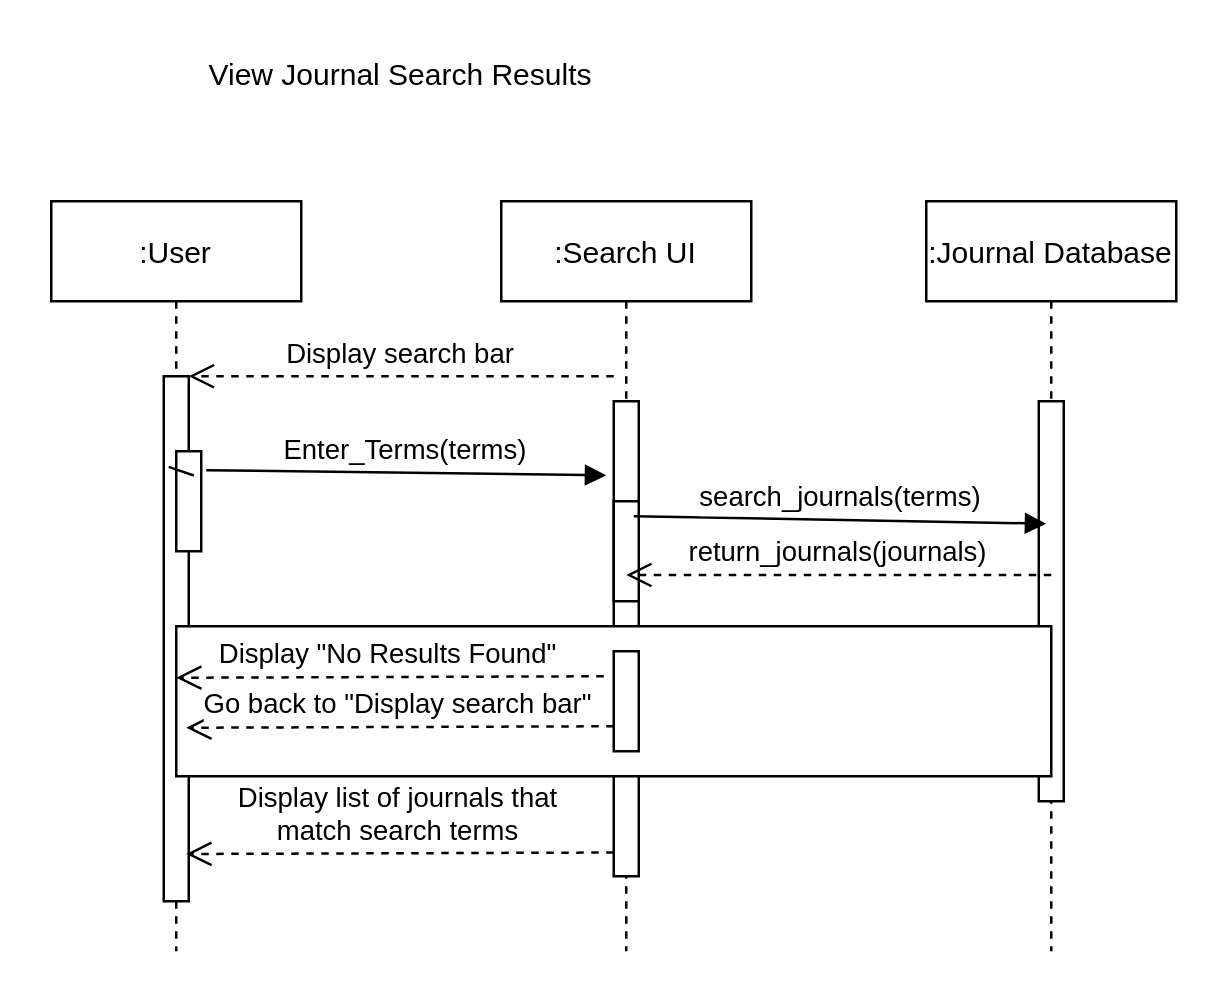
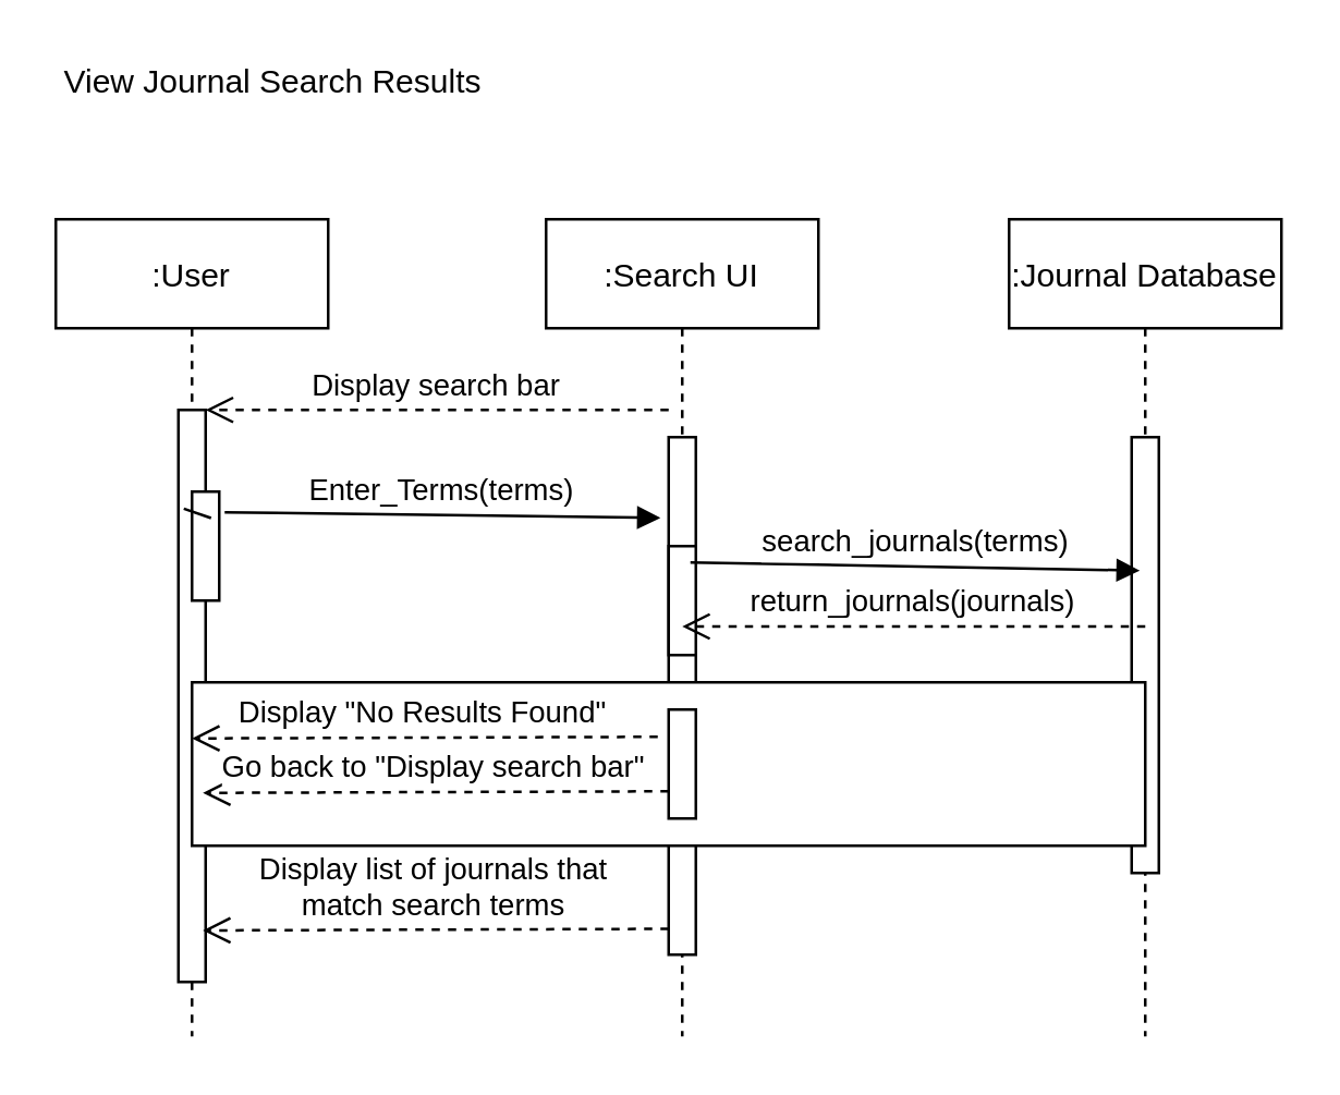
- <mxCell id="14" value="View Journal Search Results" style="text;html=1;strokeColor=none;fillColor=none;align=center;verticalAlign=middle;whiteSpace=wrap;rounded=0;" vertex="1" parent="1"><mxGeometry x="80" y="20" width="160" height="20" as="geometry" /></mxCell>
+ <mxCell id="14" value="View Journal Search Results" style="text;html=1;strokeColor=none;fillColor=none;align=center;verticalAlign=middle;whiteSpace=wrap;rounded=0;" vertex="1" parent="1"><mxGeometry x="20" y="20" width="160" height="20" as="geometry" /></mxCell>
